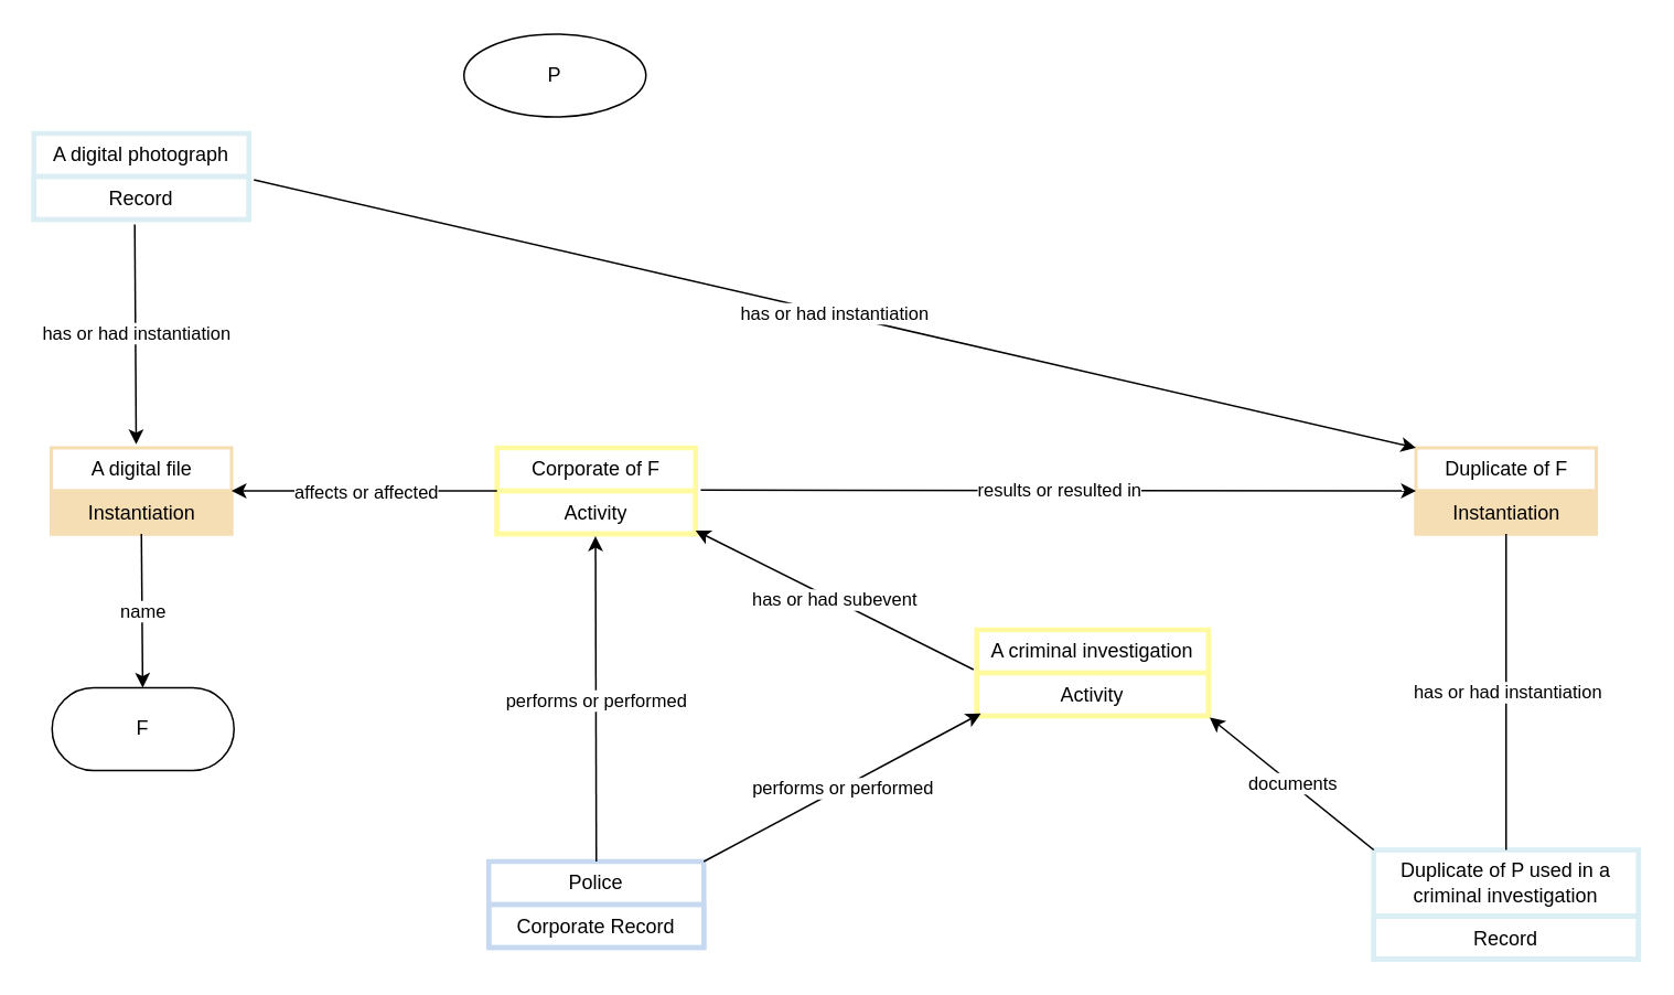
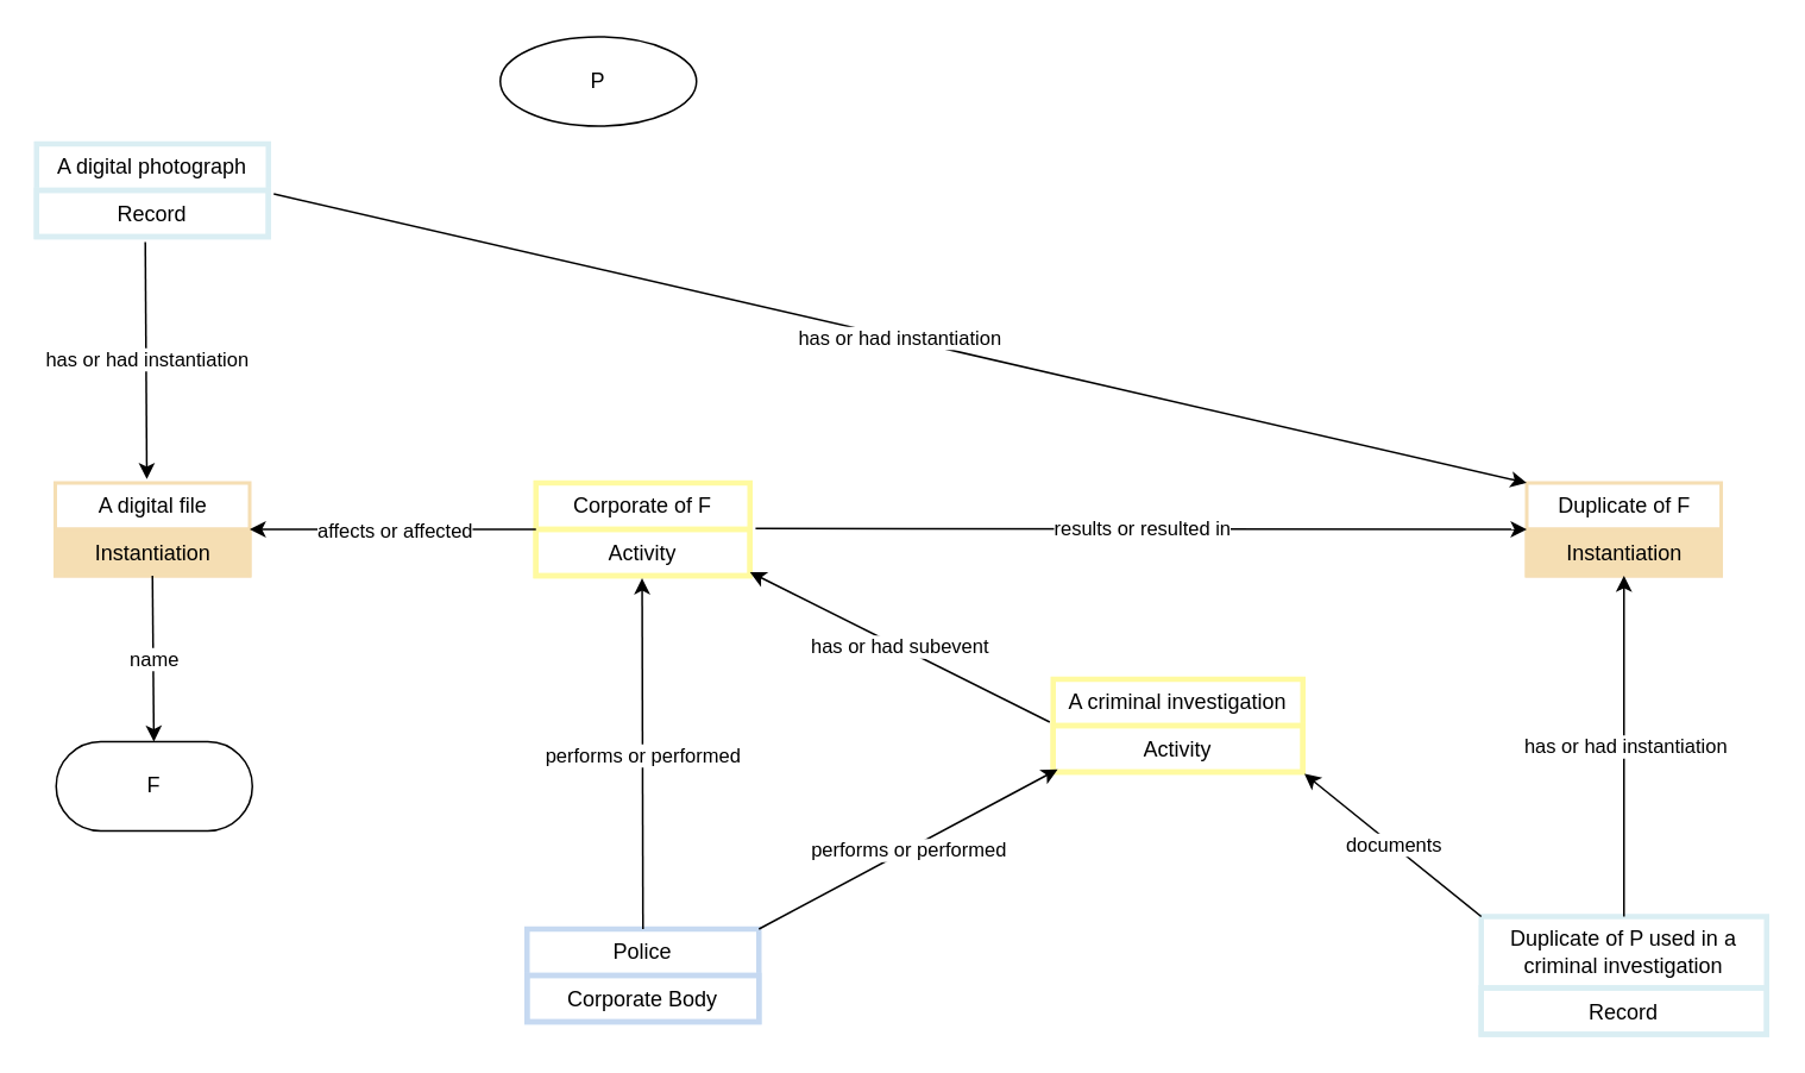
- <mxCell id="34" value="" style="endArrow=none;html=1;rounded=0;entryX=0.5;entryY=1;entryDx=0;entryDy=0;exitX=0.5;exitY=0;exitDx=0;exitDy=0;" parent="1" source="31" target="19" edge="1"><mxGeometry relative="1" as="geometry"><mxPoint x="835" y="510" as="sourcePoint" /><mxPoint x="841" y="513" as="targetPoint" /></mxGeometry></mxCell>
+ <mxCell id="34" value="" style="endArrow=classic;html=1;rounded=0;entryX=0.5;entryY=1;entryDx=0;entryDy=0;exitX=0.5;exitY=0;exitDx=0;exitDy=0;" parent="1" source="31" target="19" edge="1"><mxGeometry relative="1" as="geometry"><mxPoint x="835" y="510" as="sourcePoint" /><mxPoint x="841" y="513" as="targetPoint" /></mxGeometry></mxCell>
- <mxCell id="11" value="Corporate Record" style="text;strokeColor=#C6D9F1;strokeWidth=3;fillColor=none;align=center;verticalAlign=top;spacingLeft=4;spacingRight=4;overflow=hidden;rotatable=0;points=[[0,0.5],[1,0.5]];portConstraint=eastwest;whiteSpace=wrap;html=1;" parent="10" vertex="1"><mxGeometry y="26" width="130" height="26" as="geometry" /></mxCell>
+ <mxCell id="11" value="Corporate Body" style="text;strokeColor=#C6D9F1;strokeWidth=3;fillColor=none;align=center;verticalAlign=top;spacingLeft=4;spacingRight=4;overflow=hidden;rotatable=0;points=[[0,0.5],[1,0.5]];portConstraint=eastwest;whiteSpace=wrap;html=1;" parent="10" vertex="1"><mxGeometry y="26" width="130" height="26" as="geometry" /></mxCell>
